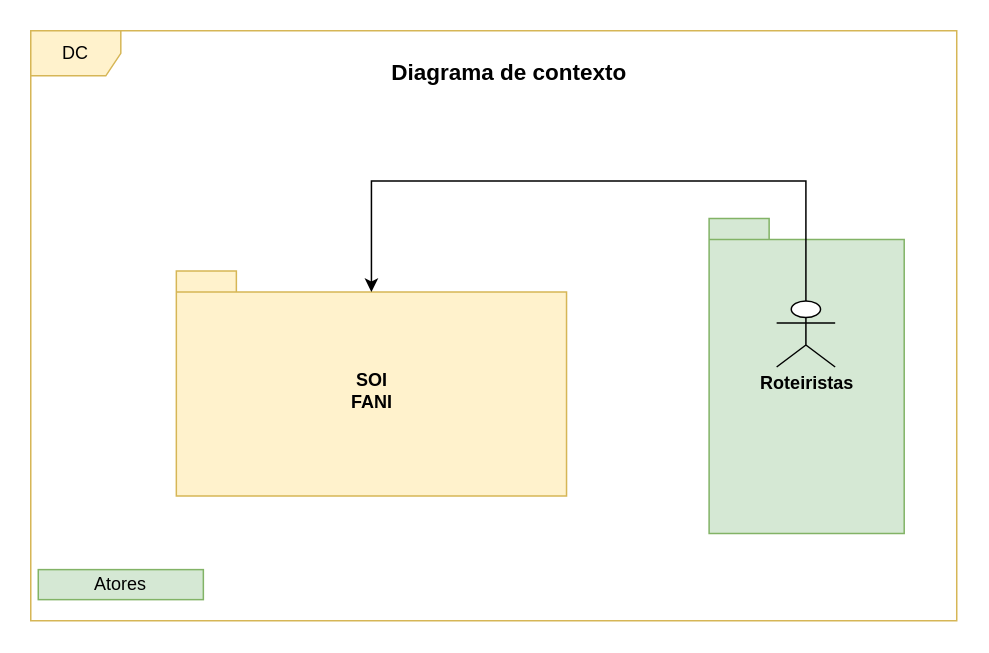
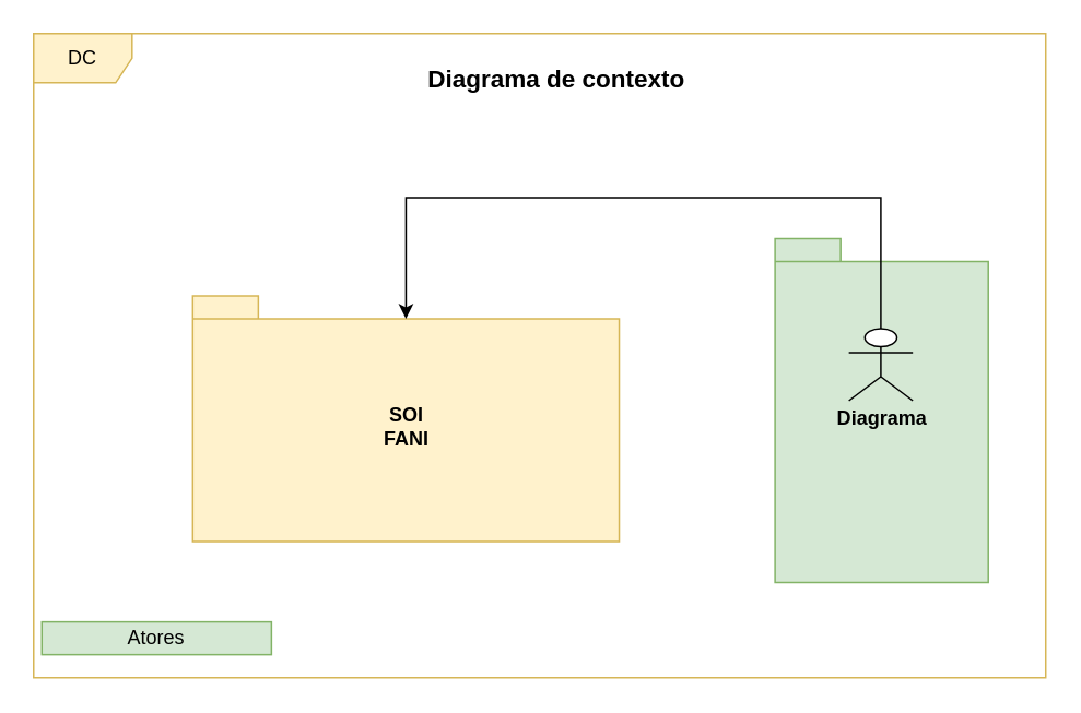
- <mxCell id="3" value="Roteiristas" style="shape=folder;fontStyle=1;spacingTop=10;tabWidth=40;tabHeight=14;tabPosition=left;html=1;fillColor=#d5e8d4;strokeColor=#82b366;" parent="1" vertex="1"><mxGeometry x="472" y="145" width="130" height="210" as="geometry" /></mxCell>
+ <mxCell id="3" value="Diagrama" style="shape=folder;fontStyle=1;spacingTop=10;tabWidth=40;tabHeight=14;tabPosition=left;html=1;fillColor=#d5e8d4;strokeColor=#82b366;" parent="1" vertex="1"><mxGeometry x="472" y="145" width="130" height="210" as="geometry" /></mxCell>
- <mxCell id="7" value="Atores" style="text;html=1;strokeColor=#82b366;fillColor=#d5e8d4;align=center;verticalAlign=middle;whiteSpace=wrap;rounded=0;" parent="1" vertex="1"><mxGeometry x="25" y="379" width="110" height="20" as="geometry" /></mxCell>
+ <mxCell id="7" value="Atores" style="text;html=1;strokeColor=#82b366;fillColor=#d5e8d4;align=center;verticalAlign=middle;whiteSpace=wrap;rounded=0;" parent="1" vertex="1"><mxGeometry x="25" y="379" width="140" height="20" as="geometry" /></mxCell>
